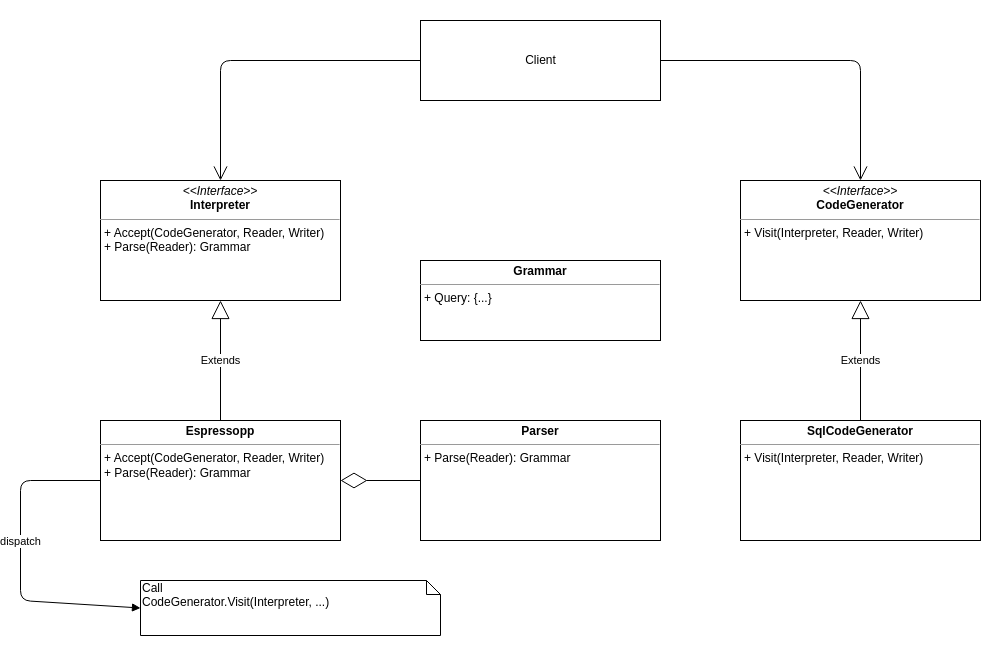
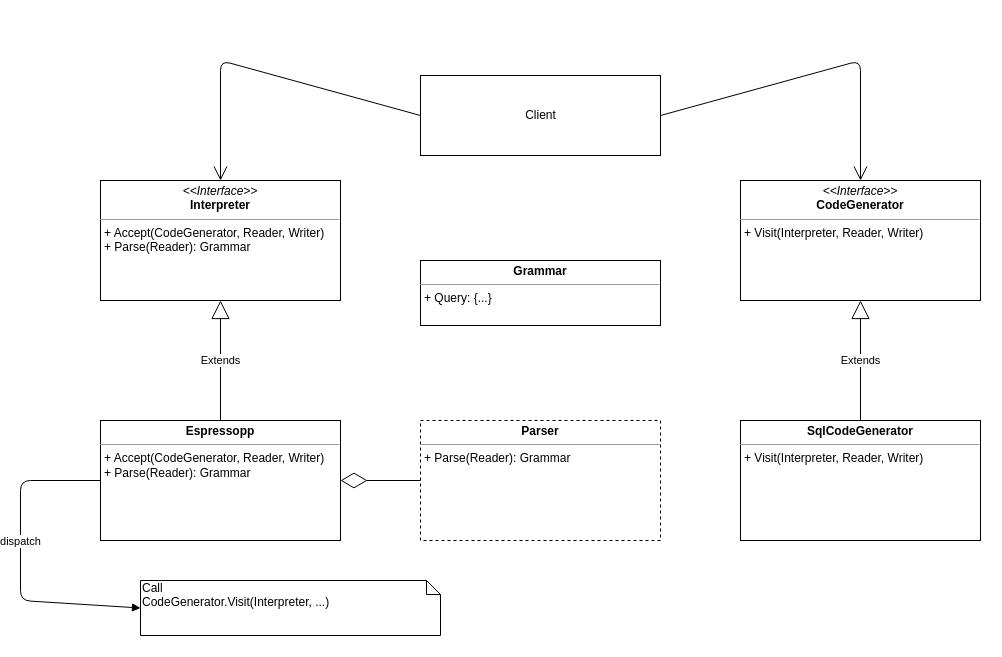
- <mxCell id="2" value="Client" style="html=1;" parent="1" vertex="1"><mxGeometry x="420" y="20" width="240" height="80" as="geometry" /></mxCell>
+ <mxCell id="2" value="Client" style="html=1;" parent="1" vertex="1"><mxGeometry x="420" y="75" width="240" height="80" as="geometry" /></mxCell>
- <mxCell id="15" value="&lt;p style=&quot;margin: 0px ; margin-top: 4px ; text-align: center&quot;&gt;&lt;b&gt;Grammar&lt;/b&gt;&lt;/p&gt;&lt;hr size=&quot;1&quot;&gt;&lt;p style=&quot;margin: 0px ; margin-left: 4px&quot;&gt;+ Query: {...}&lt;/p&gt;" style="verticalAlign=top;align=left;overflow=fill;fontSize=12;fontFamily=Helvetica;html=1;" parent="1" vertex="1"><mxGeometry x="420" y="260" width="240" height="80" as="geometry" /></mxCell>
+ <mxCell id="15" value="&lt;p style=&quot;margin: 0px ; margin-top: 4px ; text-align: center&quot;&gt;&lt;b&gt;Grammar&lt;/b&gt;&lt;/p&gt;&lt;hr size=&quot;1&quot;&gt;&lt;p style=&quot;margin: 0px ; margin-left: 4px&quot;&gt;+ Query: {...}&lt;/p&gt;" style="verticalAlign=top;align=left;overflow=fill;fontSize=12;fontFamily=Helvetica;html=1;" parent="1" vertex="1"><mxGeometry x="420" y="260" width="240" height="65" as="geometry" /></mxCell>
- <mxCell id="13" value="&lt;p style=&quot;margin: 0px ; margin-top: 4px ; text-align: center&quot;&gt;&lt;b&gt;Parser&lt;/b&gt;&lt;/p&gt;&lt;hr size=&quot;1&quot;&gt;&lt;p style=&quot;margin: 0px ; margin-left: 4px&quot;&gt;&lt;/p&gt;&lt;p style=&quot;margin: 0px ; margin-left: 4px&quot;&gt;+ Parse(Reader): Grammar&lt;br&gt;&lt;/p&gt;" style="verticalAlign=top;align=left;overflow=fill;fontSize=12;fontFamily=Helvetica;html=1;" parent="1" vertex="1"><mxGeometry x="420" y="420" width="240" height="120" as="geometry" /></mxCell>
+ <mxCell id="13" value="&lt;p style=&quot;margin: 0px ; margin-top: 4px ; text-align: center&quot;&gt;&lt;b&gt;Parser&lt;/b&gt;&lt;/p&gt;&lt;hr size=&quot;1&quot;&gt;&lt;p style=&quot;margin: 0px ; margin-left: 4px&quot;&gt;&lt;/p&gt;&lt;p style=&quot;margin: 0px ; margin-left: 4px&quot;&gt;+ Parse(Reader): Grammar&lt;br&gt;&lt;/p&gt;" style="verticalAlign=top;align=left;overflow=fill;fontSize=12;fontFamily=Helvetica;html=1;dashed=1;" parent="1" vertex="1"><mxGeometry x="420" y="420" width="240" height="120" as="geometry" /></mxCell>
